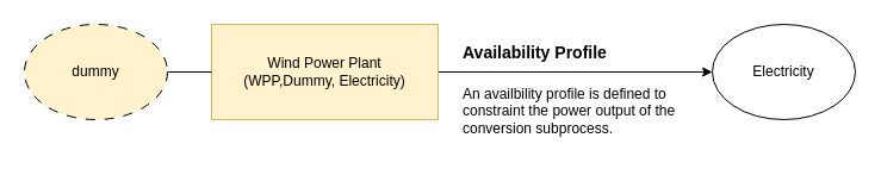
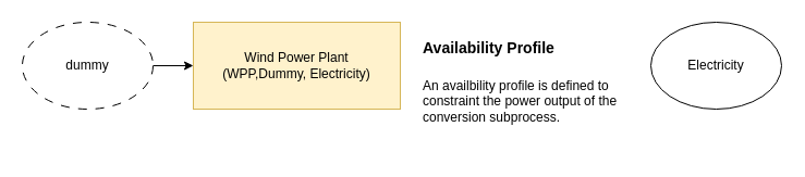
- <mxCell id="6" value="dummy" style="ellipse;whiteSpace=wrap;html=1;dashed=1;dashPattern=8 8;fillColor=#fff2cc;" parent="1" vertex="1"><mxGeometry x="20" y="20" width="120" height="80" as="geometry" /></mxCell>
+ <mxCell id="6" value="dummy" style="ellipse;whiteSpace=wrap;html=1;dashed=1;dashPattern=8 8;" parent="1" vertex="1"><mxGeometry x="20" y="20" width="120" height="80" as="geometry" /></mxCell>
- <mxCell id="5" value="" style="edgeStyle=orthogonalEdgeStyle;rounded=0;orthogonalLoop=1;jettySize=auto;html=1;endArrow=none;" parent="1" source="6" target="4" edge="1"><mxGeometry relative="1" as="geometry" /></mxCell>
+ <mxCell id="5" value="" style="edgeStyle=orthogonalEdgeStyle;rounded=0;orthogonalLoop=1;jettySize=auto;html=1;" parent="1" source="6" target="4" edge="1"><mxGeometry relative="1" as="geometry" /></mxCell>
- <mxCell id="3" style="edgeStyle=orthogonalEdgeStyle;rounded=0;orthogonalLoop=1;jettySize=auto;html=1;exitX=1;exitY=0.5;exitDx=0;exitDy=0;" edge="1" parent="1" source="4" target="2"><mxGeometry relative="1" as="geometry" /></mxCell>
